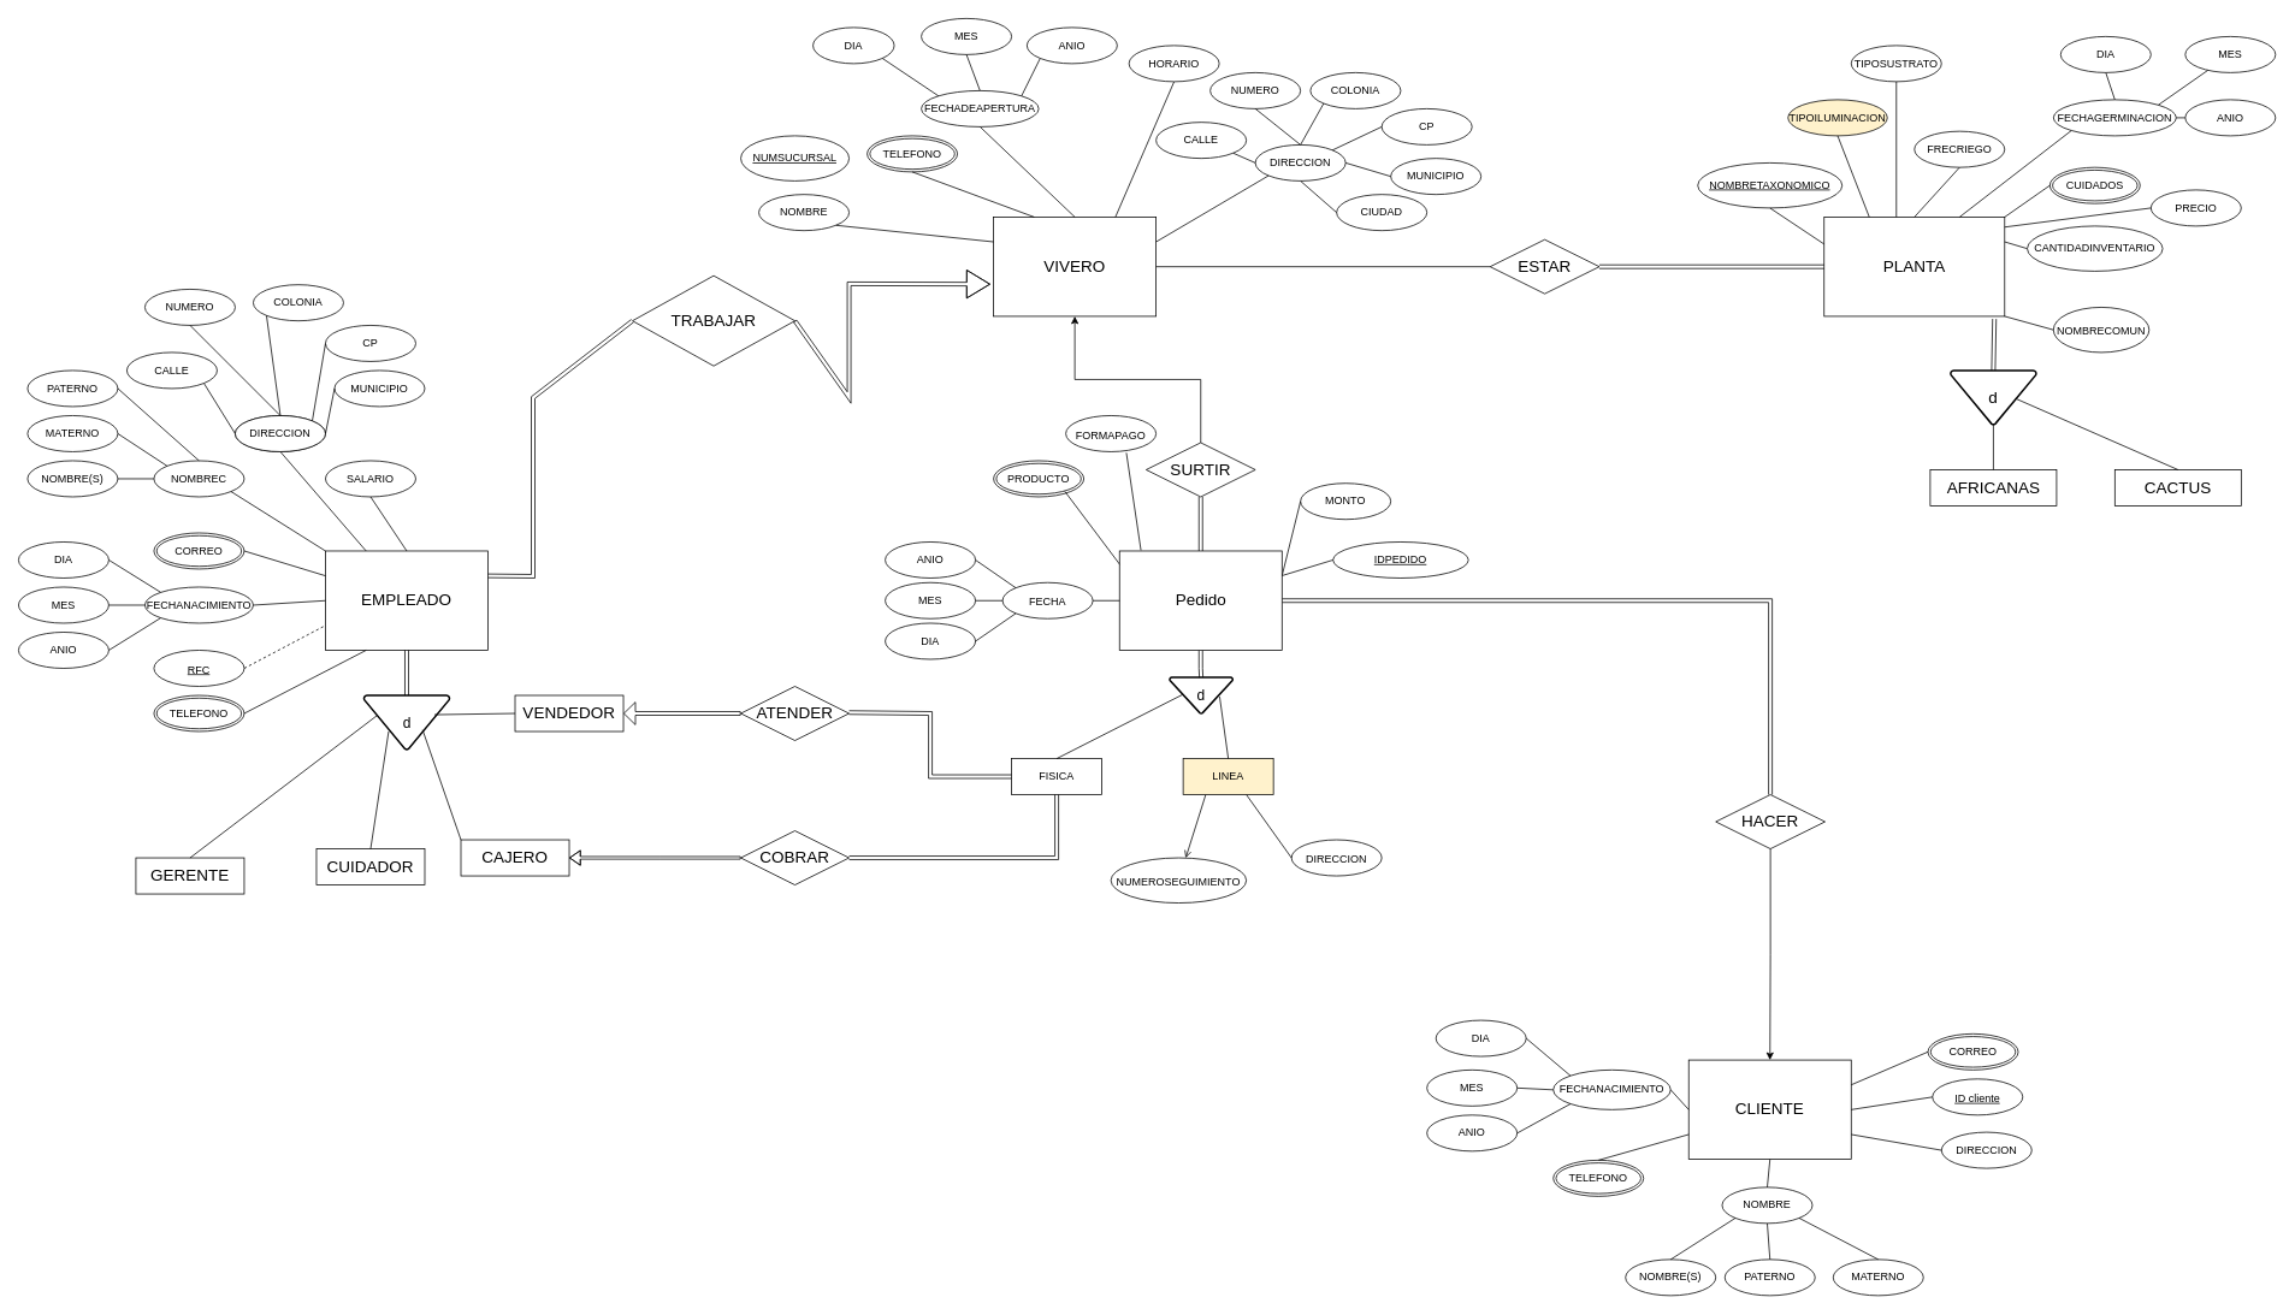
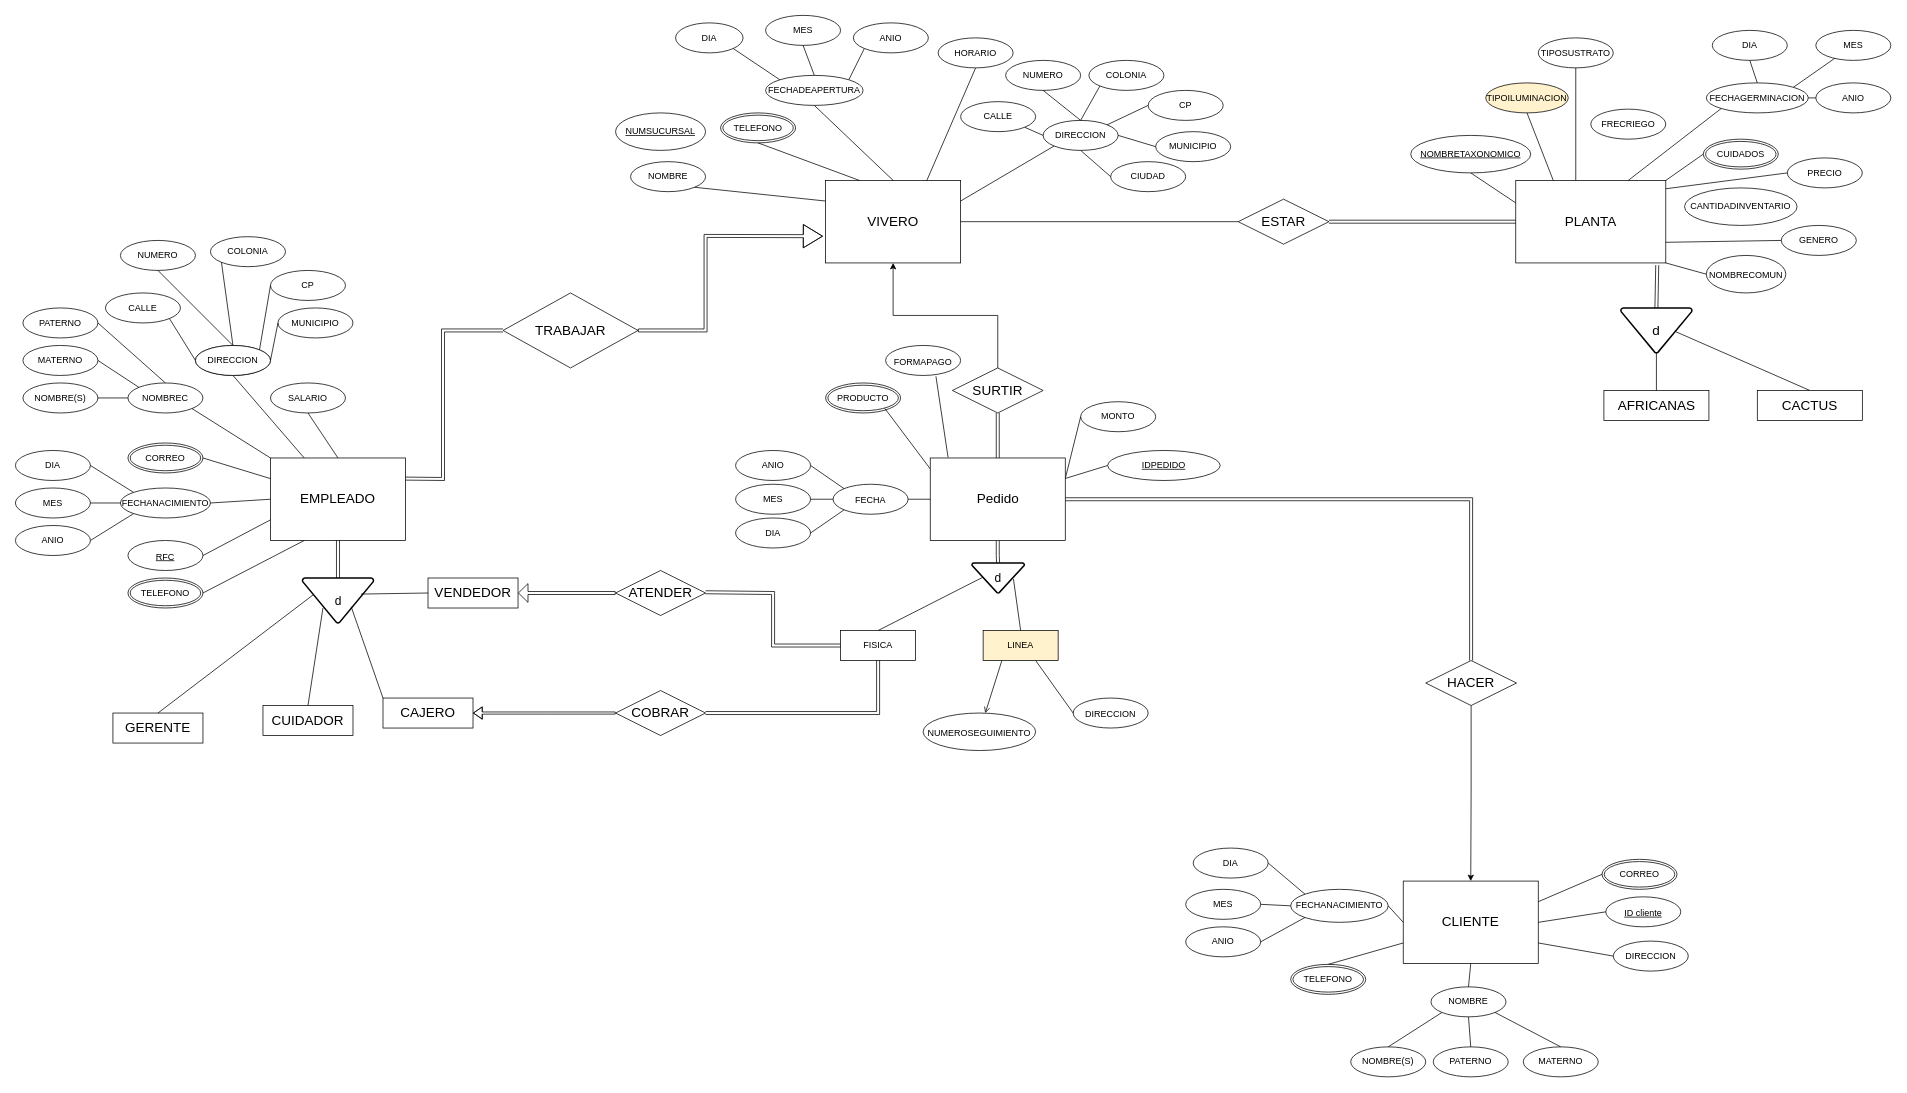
- <mxCell id="50" value="" style="endArrow=none;html=1;rounded=0;fontSize=12;exitX=0.5;exitY=1;exitDx=0;exitDy=0;entryX=0.5;entryY=0;entryDx=0;entryDy=0;" edge="1" parent="1" source="31" target="19"><mxGeometry relative="1" as="geometry"><mxPoint x="1920" y="300" as="sourcePoint" /><mxPoint x="2140" y="230" as="targetPoint" /></mxGeometry></mxCell>
- <mxCell id="43" value="" style="endArrow=none;html=1;rounded=0;fontSize=12;exitX=1;exitY=0.25;exitDx=0;exitDy=0;entryX=0;entryY=0.5;entryDx=0;entryDy=0;" edge="1" parent="1" source="19" target="168"><mxGeometry relative="1" as="geometry"><mxPoint x="1920" y="300" as="sourcePoint" /><mxPoint x="2282" y="270" as="targetPoint" /></mxGeometry></mxCell>
+ <mxCell id="35" value="GENERO" style="ellipse;whiteSpace=wrap;html=1;align=center;fontSize=12;" vertex="1" parent="1"><mxGeometry x="2374" y="300" width="100" height="40" as="geometry" /></mxCell>
+ <mxCell id="42" value="" style="endArrow=none;html=1;rounded=0;fontSize=12;entryX=0;entryY=0.5;entryDx=0;entryDy=0;exitX=1;exitY=0.75;exitDx=0;exitDy=0;" edge="1" parent="1" source="19" target="35"><mxGeometry relative="1" as="geometry"><mxPoint x="1920" y="300" as="sourcePoint" /><mxPoint x="2080" y="300" as="targetPoint" /></mxGeometry></mxCell>
- <mxCell id="66" value="TRABAJAR" style="shape=rhombus;perimeter=rhombusPerimeter;whiteSpace=wrap;html=1;align=center;fontSize=18;" vertex="1" parent="1"><mxGeometry x="700" y="305" width="180" height="100" as="geometry" /></mxCell>
+ <mxCell id="66" value="TRABAJAR" style="shape=rhombus;perimeter=rhombusPerimeter;whiteSpace=wrap;html=1;align=center;fontSize=18;" vertex="1" parent="1"><mxGeometry x="670" y="390" width="180" height="100" as="geometry" /></mxCell>
- <mxCell id="92" value="" style="endArrow=none;html=1;rounded=0;fontSize=12;exitX=1;exitY=0.5;exitDx=0;exitDy=0;entryX=0;entryY=0.75;entryDx=0;entryDy=0;dashed=1;" edge="1" parent="1" source="68" target="54"><mxGeometry relative="1" as="geometry"><mxPoint x="570" y="570" as="sourcePoint" /><mxPoint x="730" y="570" as="targetPoint" /></mxGeometry></mxCell>
+ <mxCell id="92" value="" style="endArrow=none;html=1;rounded=0;fontSize=12;exitX=1;exitY=0.5;exitDx=0;exitDy=0;entryX=0;entryY=0.75;entryDx=0;entryDy=0;" edge="1" parent="1" source="68" target="54"><mxGeometry relative="1" as="geometry"><mxPoint x="570" y="570" as="sourcePoint" /><mxPoint x="730" y="570" as="targetPoint" /></mxGeometry></mxCell>
